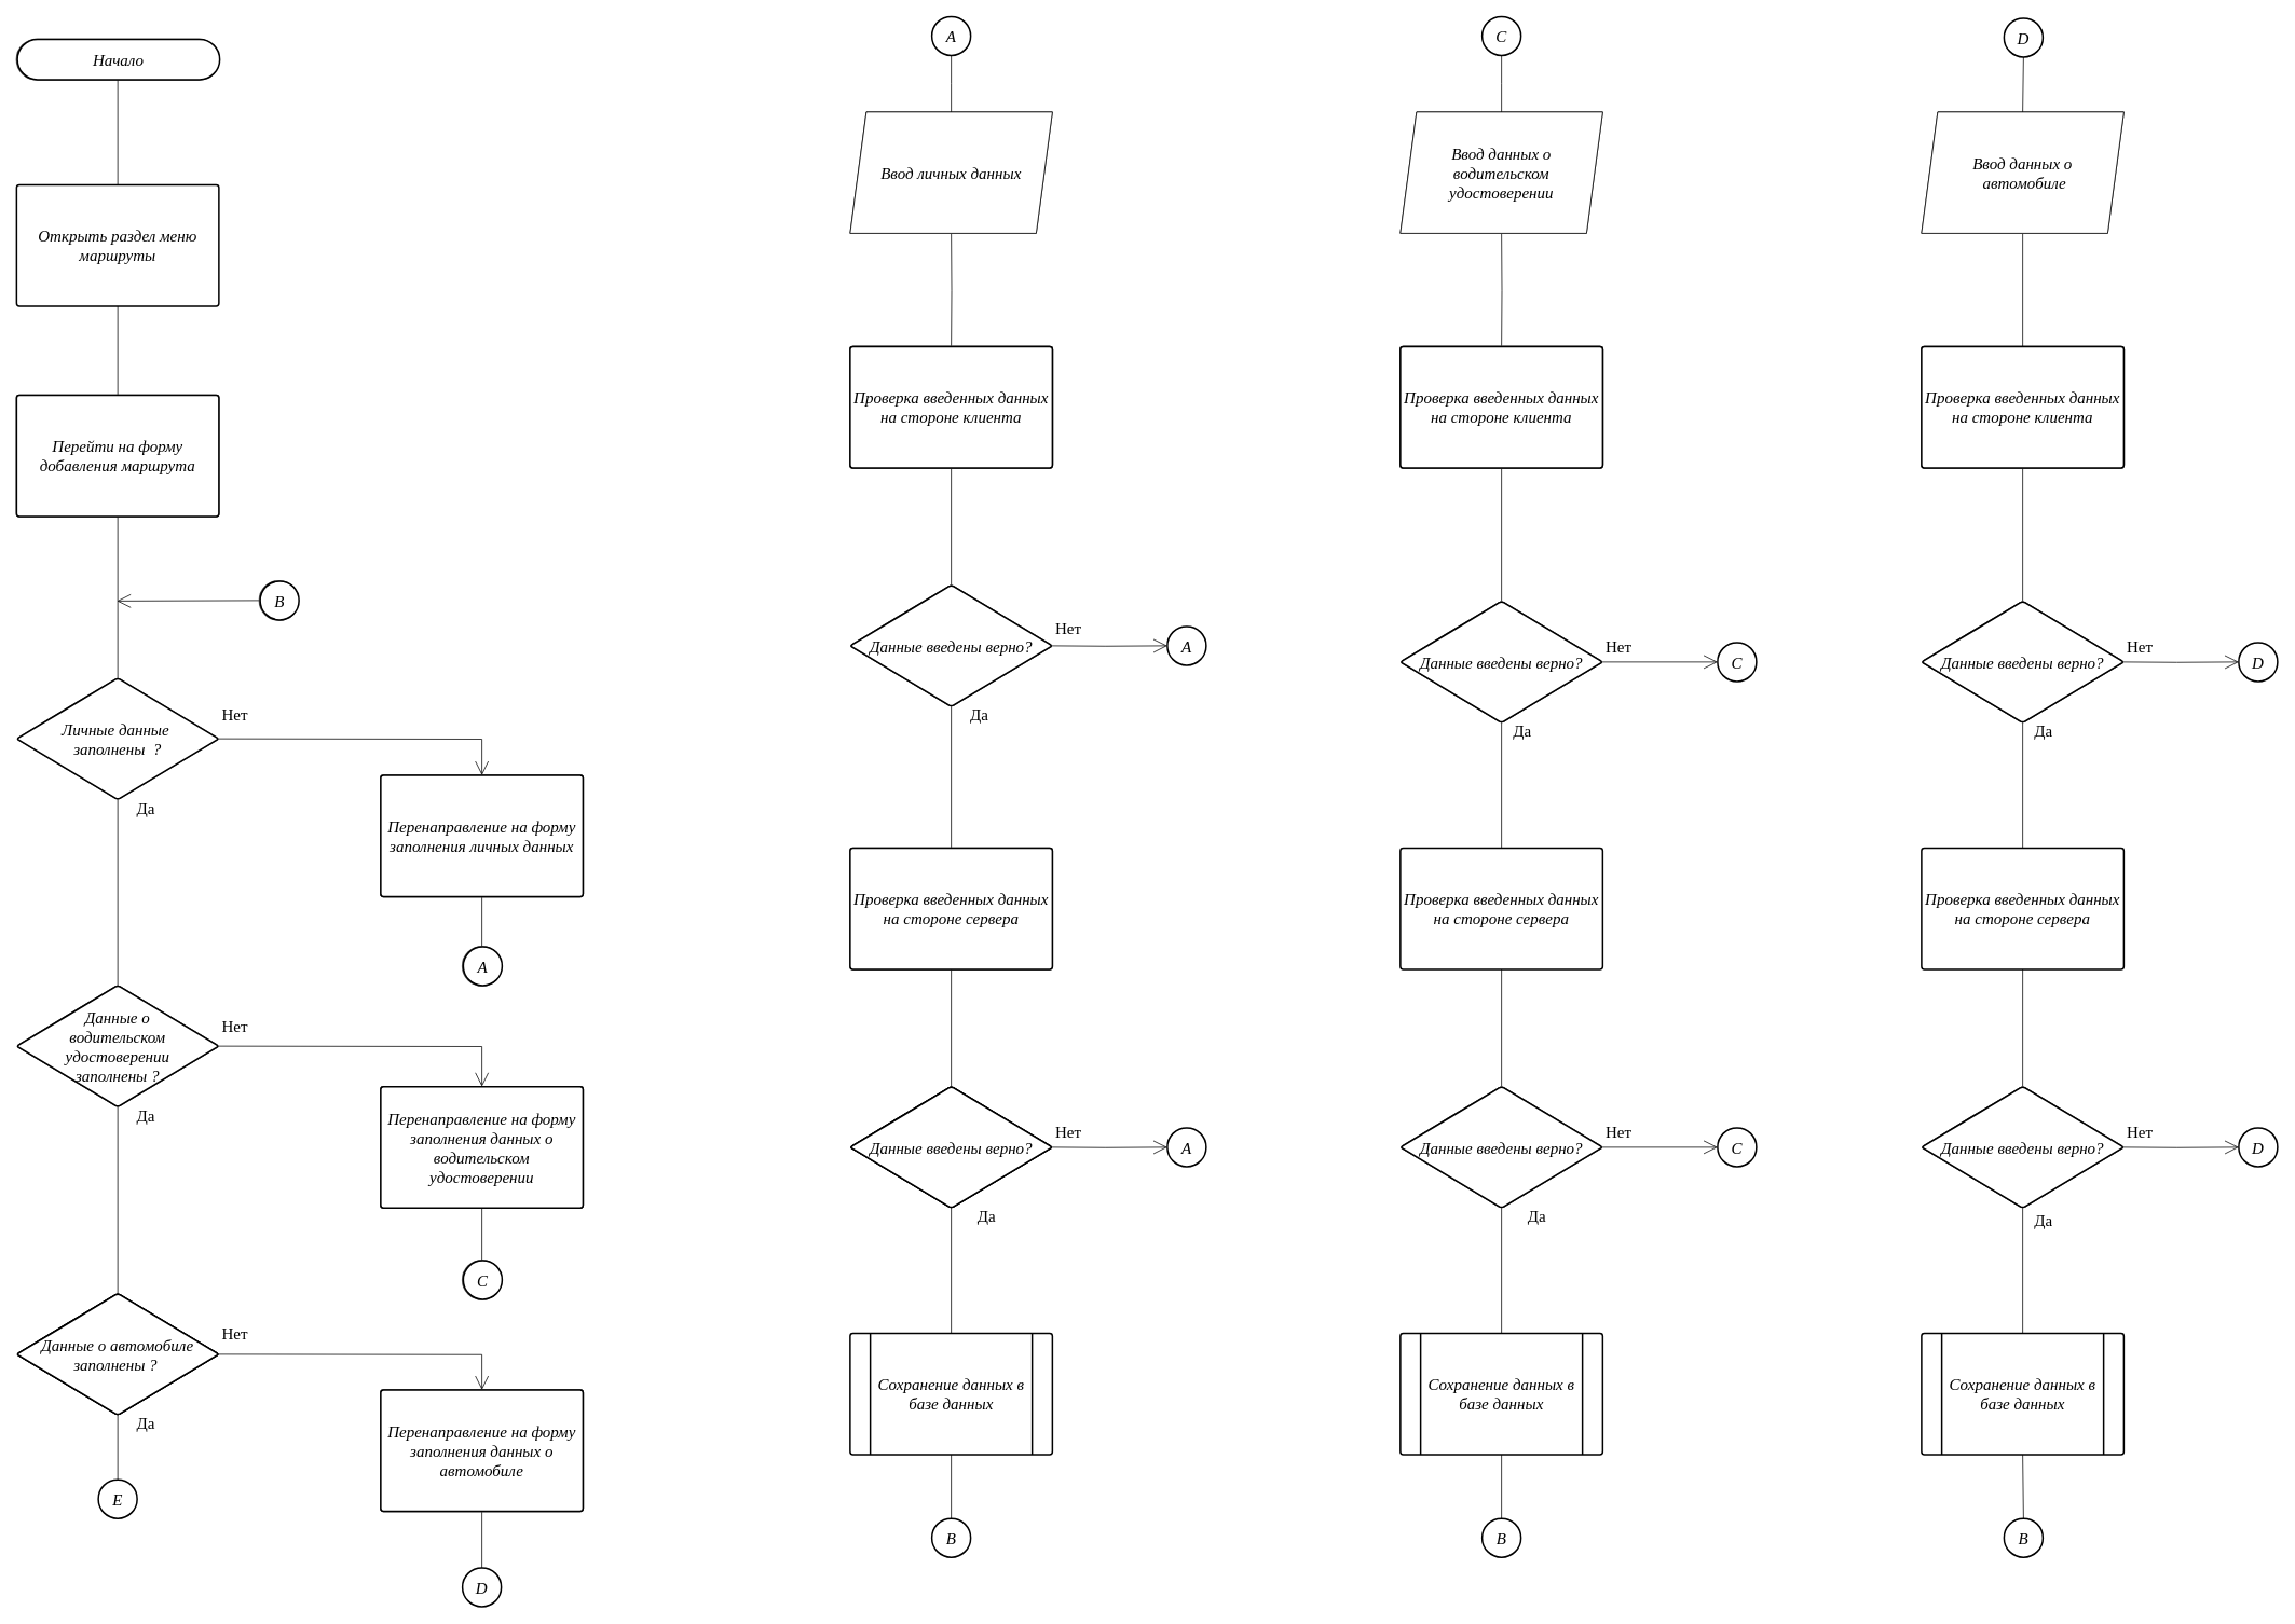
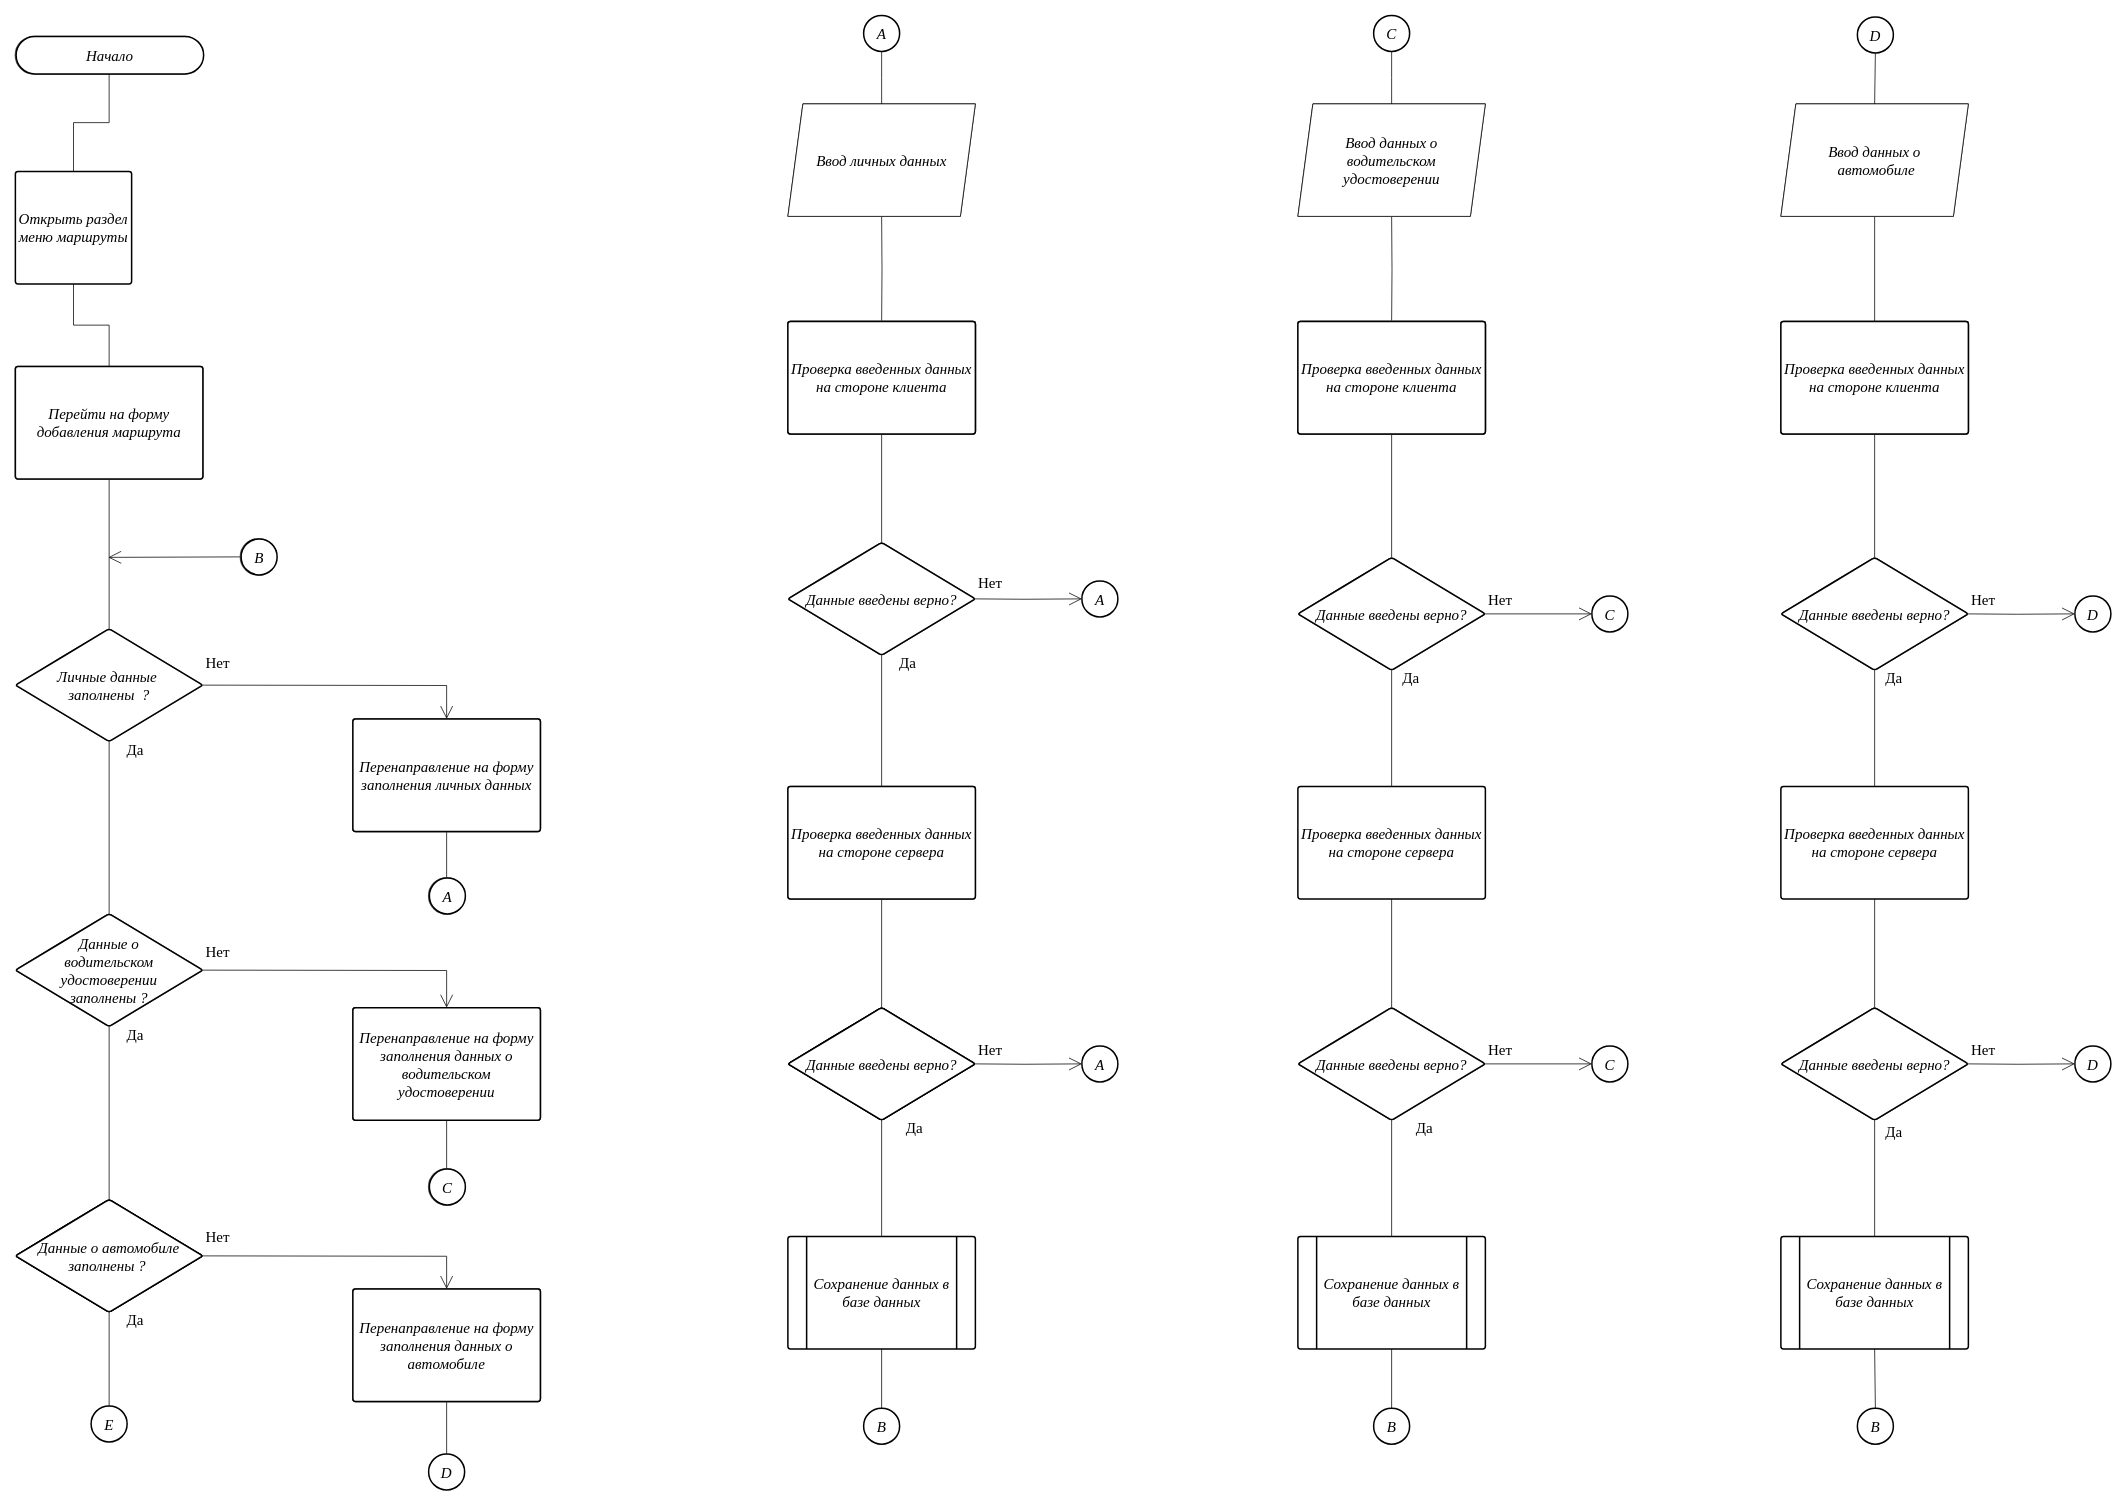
- <mxCell id="7" value="Открыть раздел меню маршруты" style="html=1;overflow=block;whiteSpace=wrap;;whiteSpace=wrap;fontSize=20;fontFamily=ISOCPEUR;fontStyle=2;spacing=7;strokeOpacity=100;rounded=1;absoluteArcSize=1;arcSize=7;strokeWidth=2;spacingTop=0;" parent="1" vertex="1"><mxGeometry x="20" y="228" width="250" height="150" as="geometry" /></mxCell>
+ <mxCell id="7" value="Открыть раздел меню маршруты" style="html=1;overflow=block;whiteSpace=wrap;;whiteSpace=wrap;fontSize=20;fontFamily=ISOCPEUR;fontStyle=2;spacing=7;strokeOpacity=100;rounded=1;absoluteArcSize=1;arcSize=7;strokeWidth=2;spacingTop=0;" parent="1" vertex="1"><mxGeometry x="20" y="228" width="155" height="150" as="geometry" /></mxCell>
- <mxCell id="95" value="E" style="html=1;overflow=block;whiteSpace=wrap;ellipse;whiteSpace=wrap;fontSize=20;fontFamily=ISOCPEUR;fontStyle=2;spacing=3;strokeOpacity=100;rounded=1;absoluteArcSize=1;arcSize=7;strokeWidth=2;spacingTop=0;" parent="1" vertex="1"><mxGeometry x="121" y="1829" width="48" height="48" as="geometry" /></mxCell>
+ <mxCell id="95" value="E" style="html=1;overflow=block;whiteSpace=wrap;ellipse;whiteSpace=wrap;fontSize=20;fontFamily=ISOCPEUR;fontStyle=2;spacing=3;strokeOpacity=100;rounded=1;absoluteArcSize=1;arcSize=7;strokeWidth=2;spacingTop=0;" parent="1" vertex="1"><mxGeometry x="121" y="1874" width="48" height="48" as="geometry" /></mxCell>
